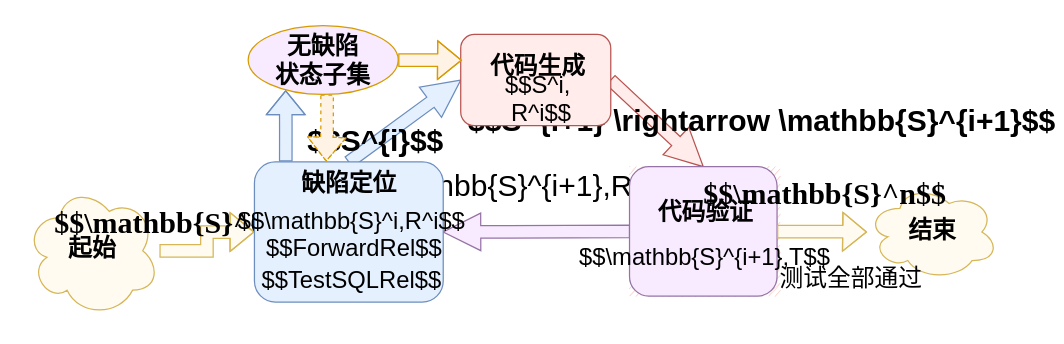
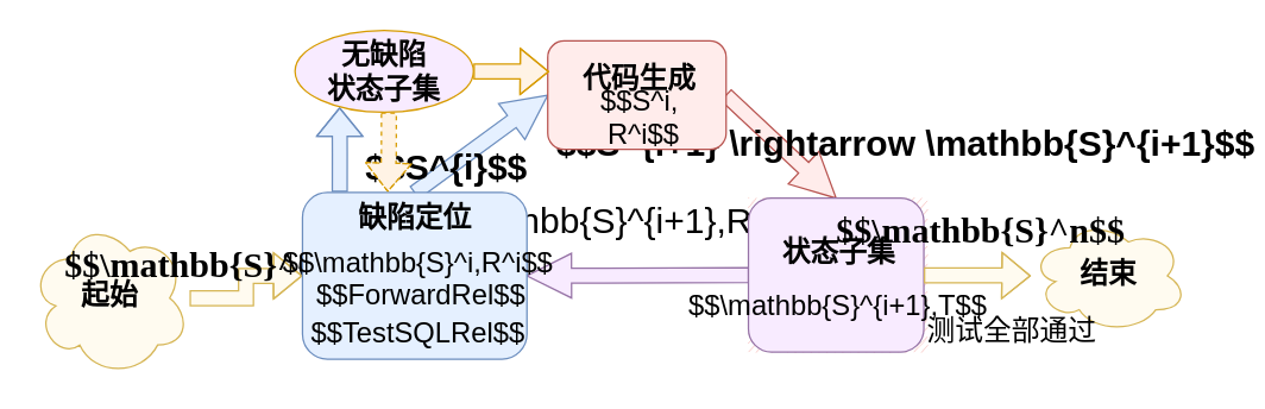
- <mxCell id="11" value="&lt;span style=&quot;font-family: &amp;quot;Courier New&amp;quot;;&quot;&gt;代码验证&lt;/span&gt;" style="text;html=1;align=center;verticalAlign=middle;whiteSpace=wrap;rounded=0;fontFamily=宋体;fontSize=19;fontStyle=1;movable=1;resizable=1;rotatable=1;deletable=1;editable=1;locked=0;connectable=1;" parent="9" vertex="1"><mxGeometry width="106.2" height="42.534" as="geometry" /></mxCell>
+ <mxCell id="11" value="&lt;span style=&quot;font-family: &amp;quot;Courier New&amp;quot;;&quot;&gt;状态子集&lt;/span&gt;" style="text;html=1;align=center;verticalAlign=middle;whiteSpace=wrap;rounded=0;fontFamily=宋体;fontSize=19;fontStyle=1;movable=1;resizable=1;rotatable=1;deletable=1;editable=1;locked=0;connectable=1;" parent="9" vertex="1"><mxGeometry width="106.2" height="42.534" as="geometry" /></mxCell>
